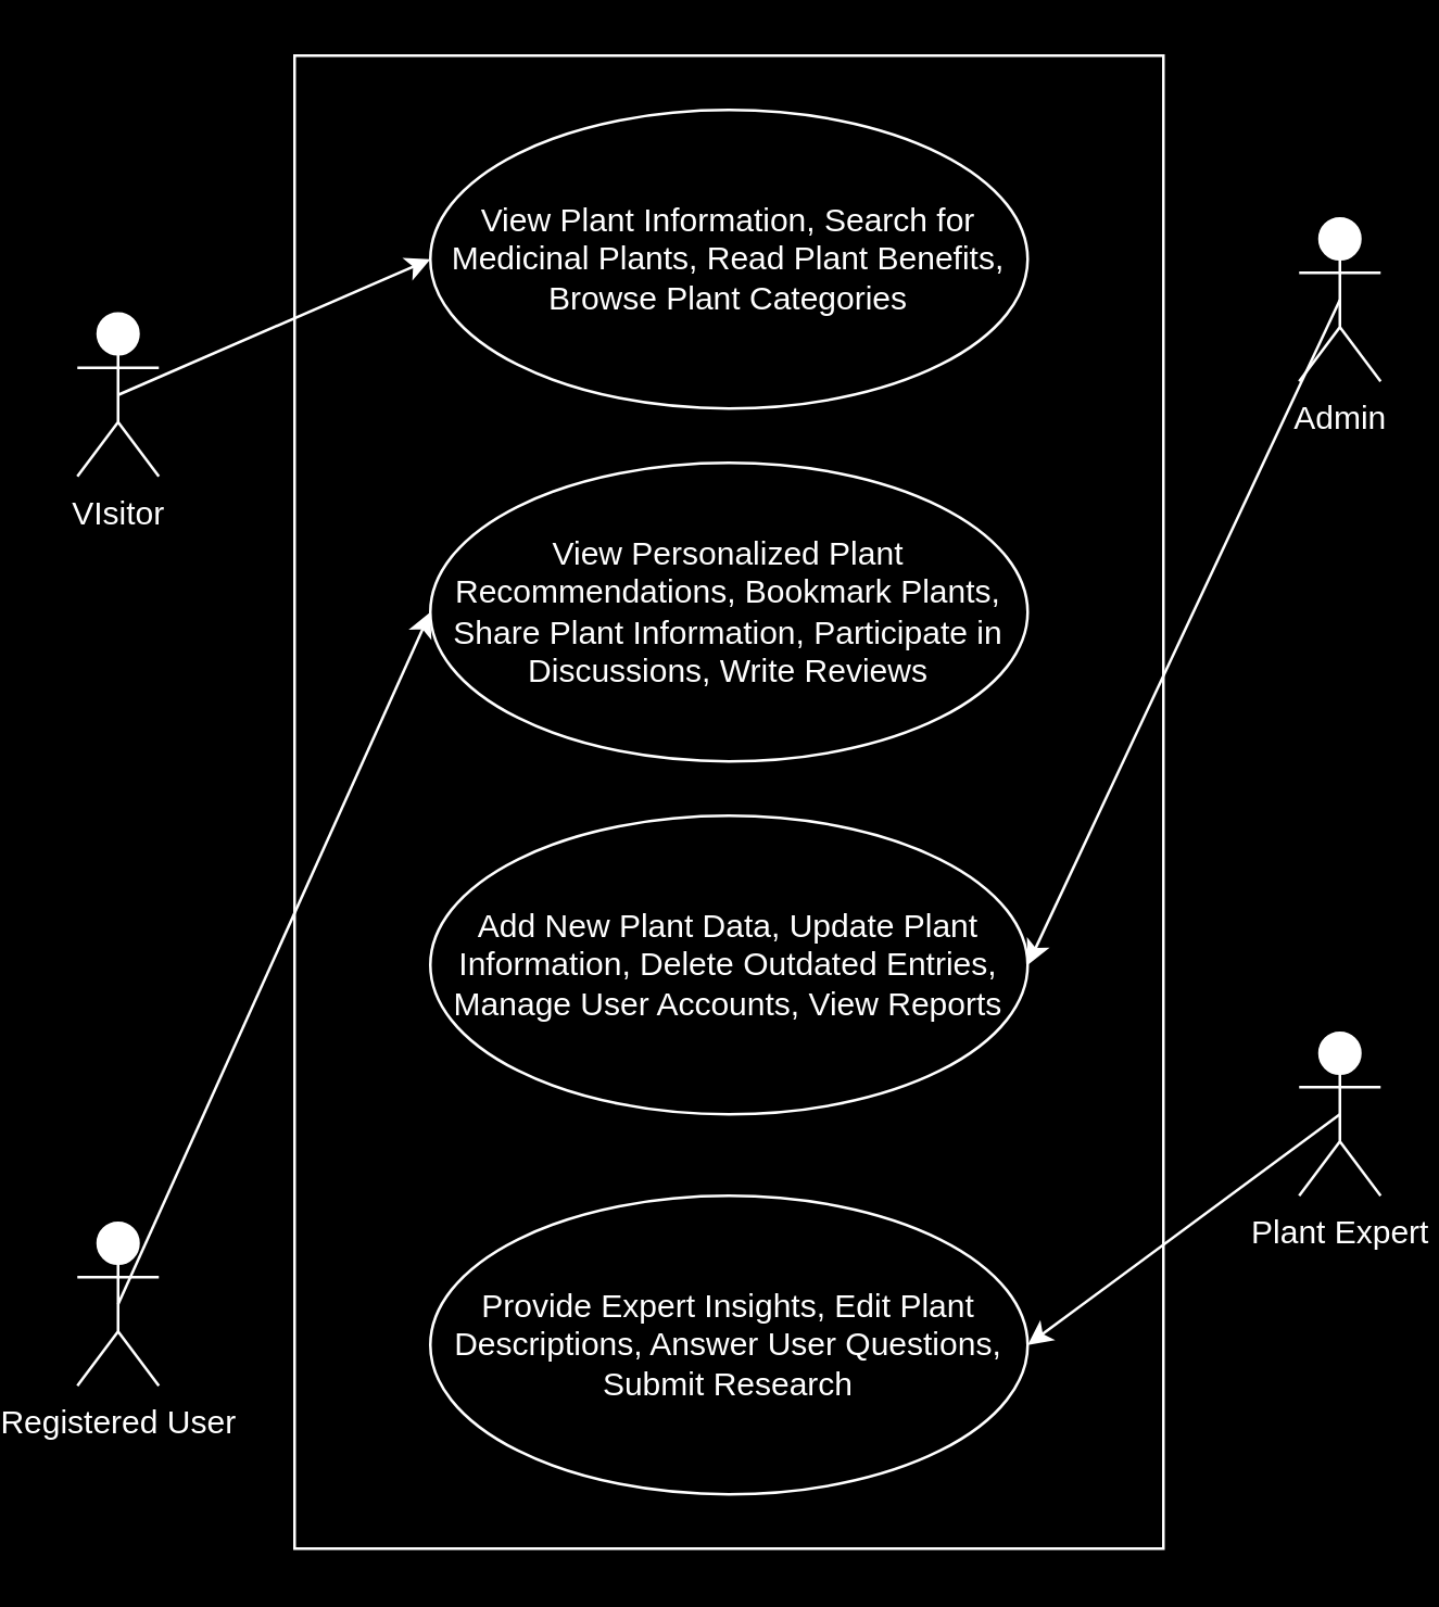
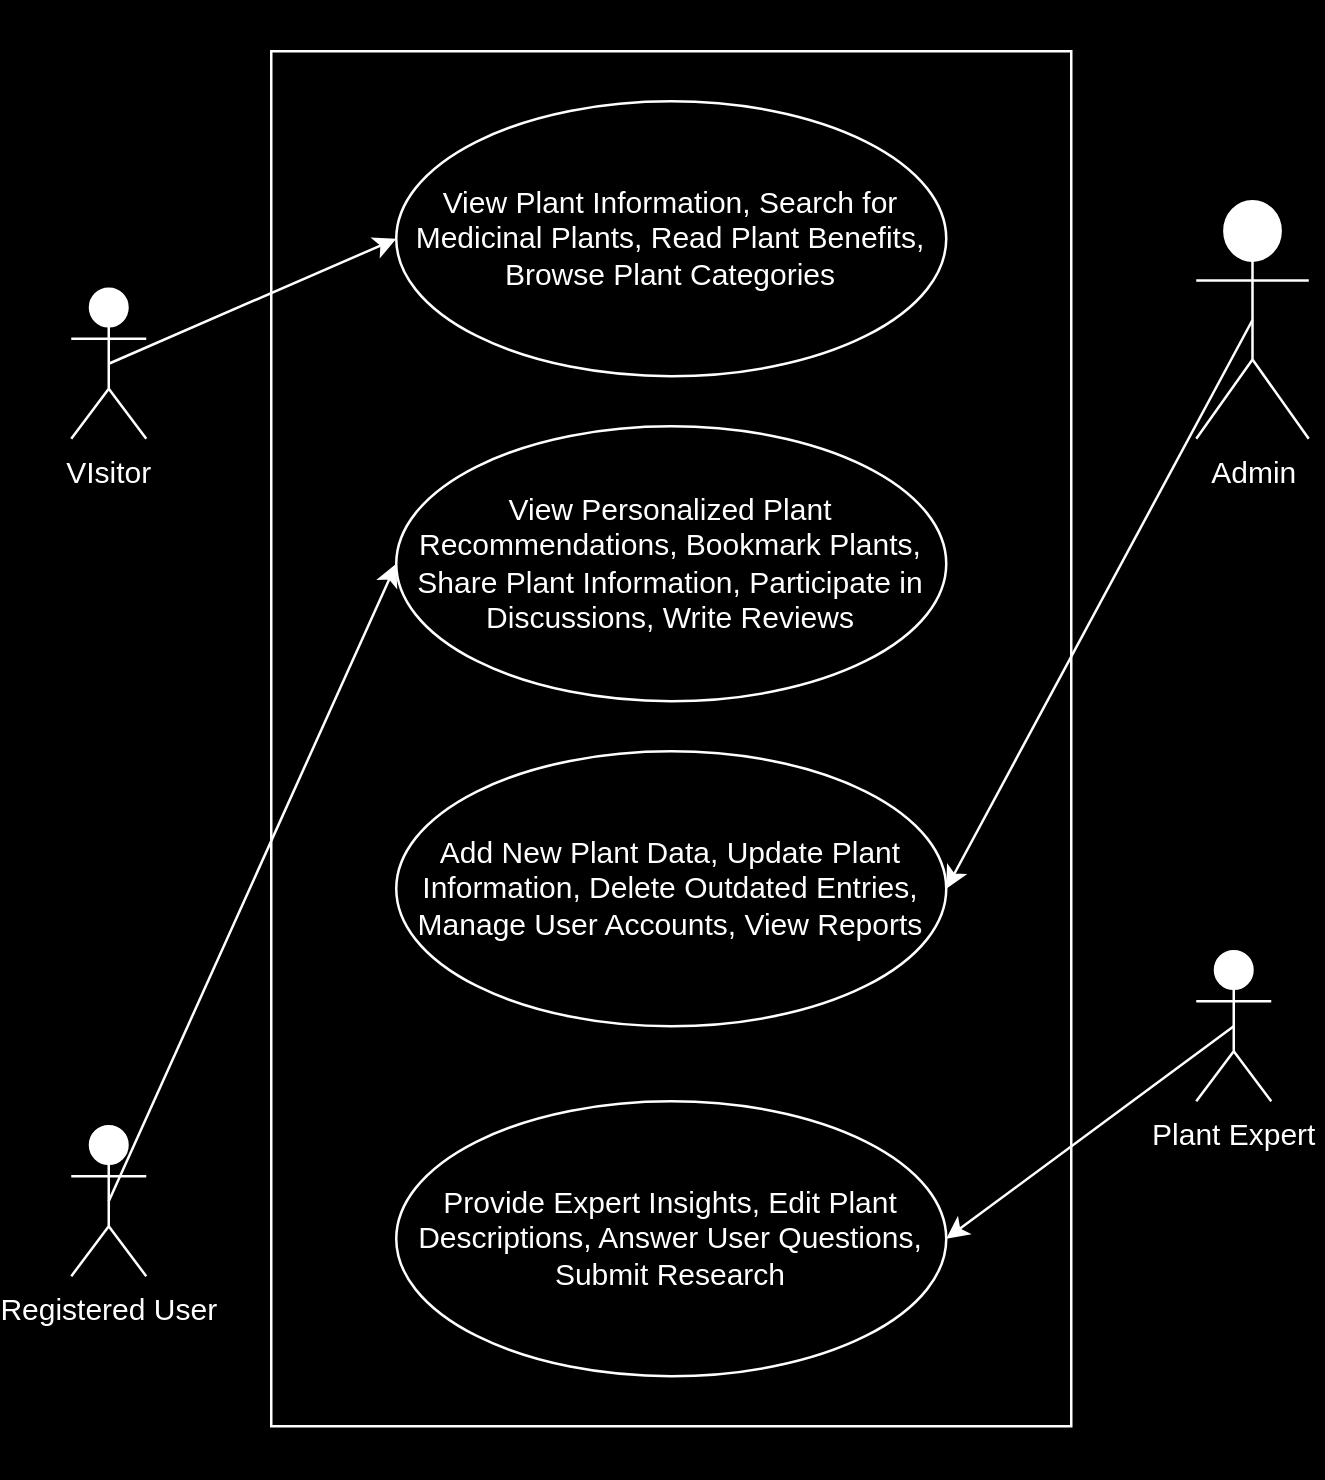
- <mxCell id="2" value="&lt;font color=&quot;#ffffff&quot;&gt;Admin&lt;/font&gt;" style="shape=umlActor;verticalLabelPosition=bottom;verticalAlign=top;html=1;outlineConnect=0;strokeColor=#FFFFFF;" vertex="1" parent="1"><mxGeometry x="470" y="80" width="30" height="60" as="geometry" /></mxCell>
+ <mxCell id="2" value="&lt;font color=&quot;#ffffff&quot;&gt;Admin&lt;/font&gt;" style="shape=umlActor;verticalLabelPosition=bottom;verticalAlign=top;html=1;outlineConnect=0;strokeColor=#FFFFFF;" vertex="1" parent="1"><mxGeometry x="470" y="80" width="45" height="95" as="geometry" /></mxCell>
